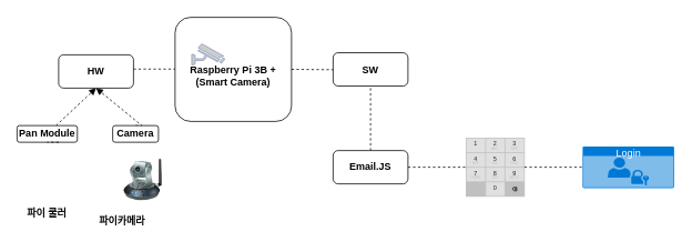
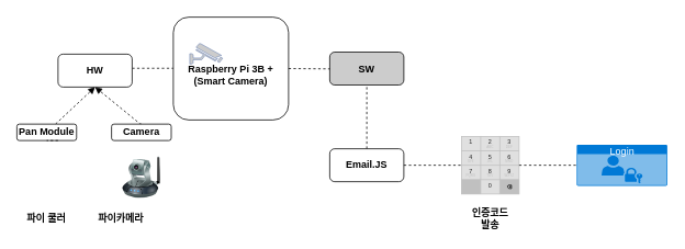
- <mxCell id="14" value="SW" style="rounded=1;whiteSpace=wrap;html=1;fontStyle=1" vertex="1" parent="1"><mxGeometry x="400" y="62.5" width="90" height="40" as="geometry" /></mxCell>
+ <mxCell id="14" value="SW" style="rounded=1;whiteSpace=wrap;html=1;fontStyle=1;fillColor=#cccccc;" vertex="1" parent="1"><mxGeometry x="400" y="62.5" width="90" height="40" as="geometry" /></mxCell>
- <mxCell id="9" value="Camera" style="rounded=1;whiteSpace=wrap;html=1;fontStyle=1" vertex="1" parent="1"><mxGeometry x="135" y="150" width="55" height="20" as="geometry" /></mxCell>
+ <mxCell id="9" value="Camera" style="rounded=1;whiteSpace=wrap;html=1;fontStyle=1" vertex="1" parent="1"><mxGeometry x="135" y="150" width="72.5" height="20" as="geometry" /></mxCell>
- <mxCell id="21" value="파이 쿨러" style="text;html=1;strokeColor=none;fillColor=none;align=center;verticalAlign=middle;whiteSpace=wrap;rounded=0;fontStyle=1" vertex="1" parent="1"><mxGeometry x="26.25" y="240" width="60" height="30" as="geometry" /></mxCell>
+ <mxCell id="21" value="파이 쿨러" style="text;html=1;strokeColor=none;fillColor=none;align=center;verticalAlign=middle;whiteSpace=wrap;rounded=0;fontStyle=1" vertex="1" parent="1"><mxGeometry x="26.25" y="250" width="60" height="30" as="geometry" /></mxCell>
+ <mxCell id="20" value="인증코드 발송" style="text;html=1;strokeColor=none;fillColor=none;align=center;verticalAlign=middle;whiteSpace=wrap;rounded=0;fontStyle=1" vertex="1" parent="1"><mxGeometry x="565" y="250" width="60" height="30" as="geometry" /></mxCell>
